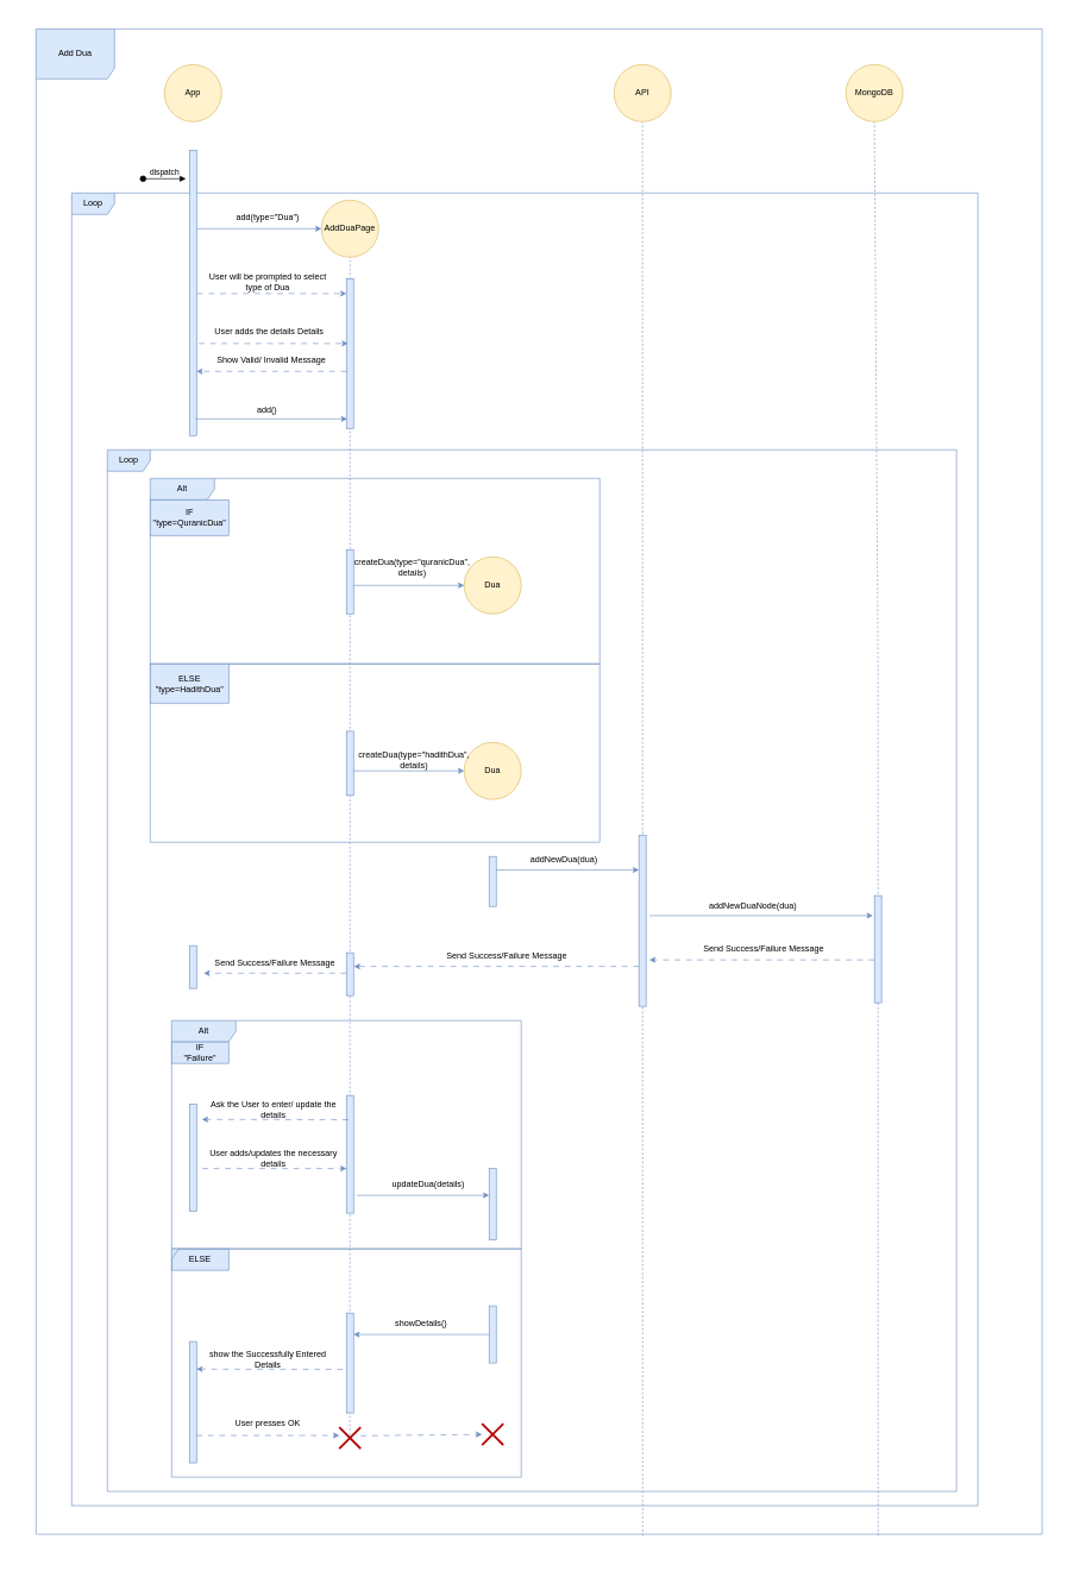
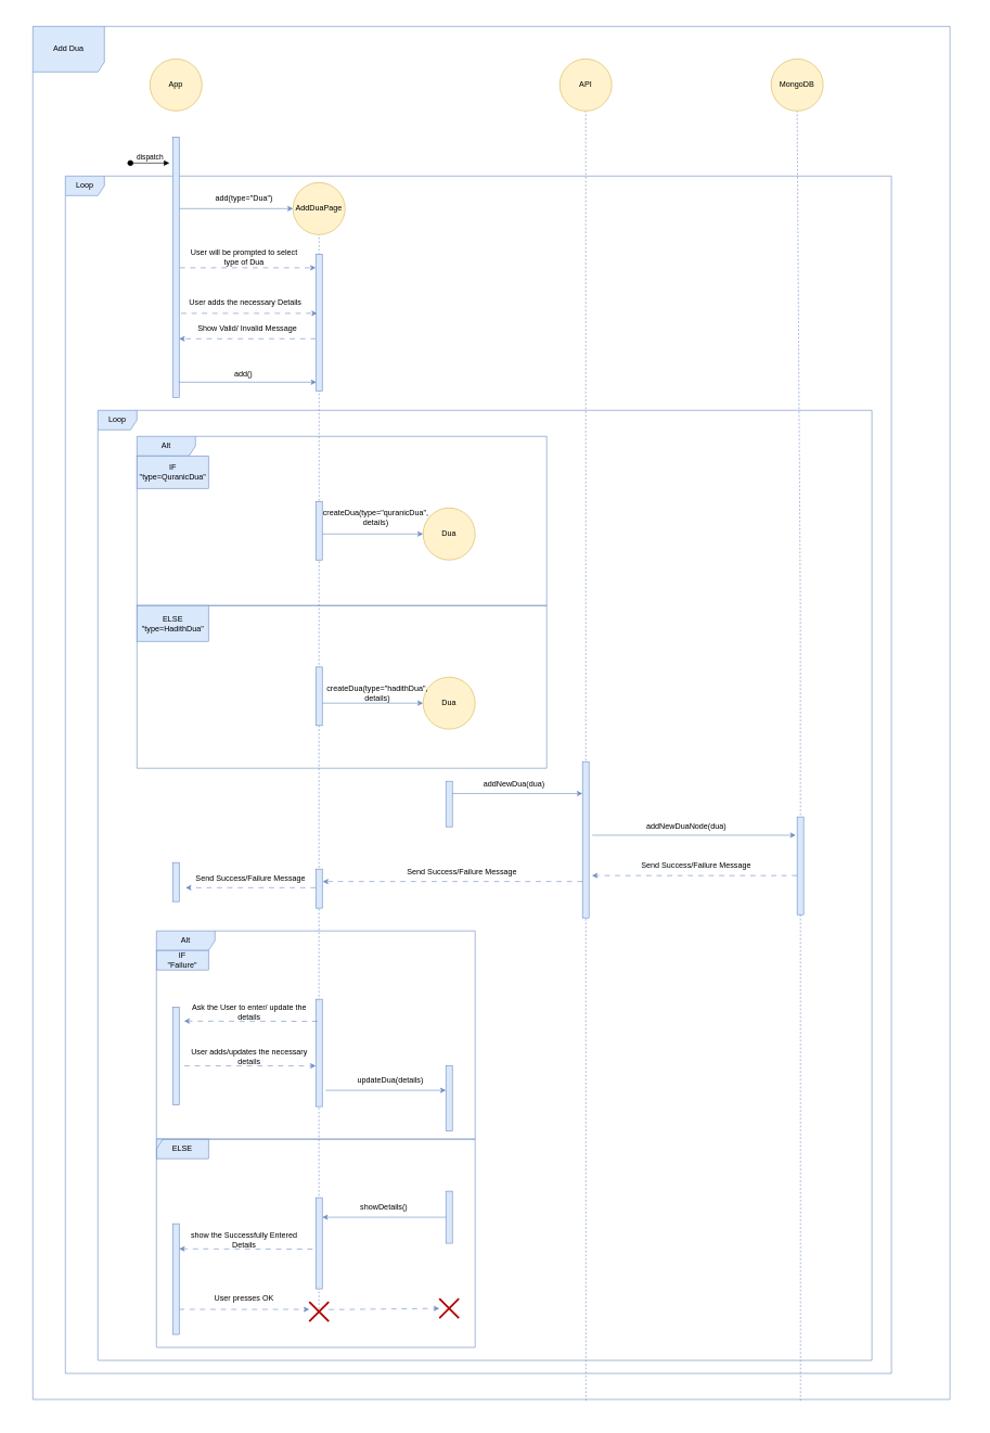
- <mxCell id="71" value="User adds the details Details" style="text;html=1;fillColor=none;align=center;verticalAlign=middle;whiteSpace=wrap;rounded=0;" vertex="1" parent="1"><mxGeometry x="282" y="450" width="190" height="30" as="geometry" /></mxCell>
+ <mxCell id="71" value="User adds the necessary Details" style="text;html=1;fillColor=none;align=center;verticalAlign=middle;whiteSpace=wrap;rounded=0;" vertex="1" parent="1"><mxGeometry x="282" y="450" width="190" height="30" as="geometry" /></mxCell>
